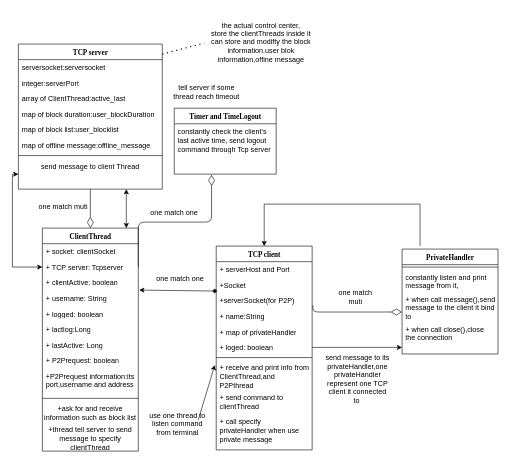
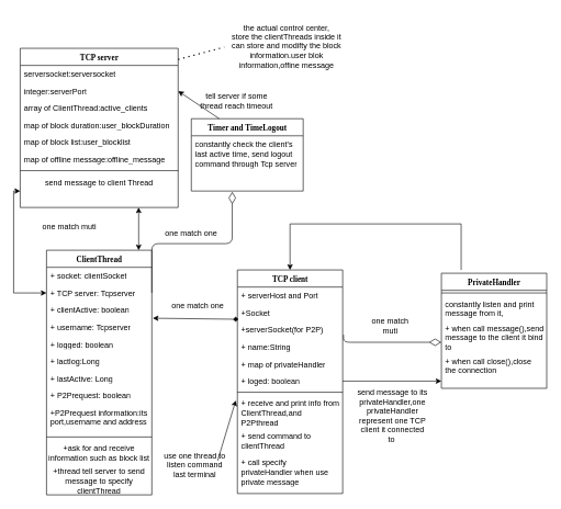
- <mxCell id="61" value="tell server if some thread reach timeout" style="text;html=1;strokeColor=none;fillColor=none;align=center;verticalAlign=middle;whiteSpace=wrap;rounded=0;" vertex="1" parent="1"><mxGeometry x="279" y="138" width="130" height="30" as="geometry" /></mxCell>
+ <mxCell id="61" value="tell server if some thread reach timeout" style="text;html=1;strokeColor=none;fillColor=none;align=center;verticalAlign=middle;whiteSpace=wrap;rounded=0;" vertex="1" parent="1"><mxGeometry x="294" y="138" width="130" height="30" as="geometry" /></mxCell>
+ <mxCell id="55" value="" style="endArrow=classic;html=1;rounded=0;exitX=0.25;exitY=0;exitDx=0;exitDy=0;entryX=1;entryY=0.5;entryDx=0;entryDy=0;" parent="1" source="52" target="4" edge="1"><mxGeometry width="50" height="50" relative="1" as="geometry"><mxPoint x="260" y="300" as="sourcePoint" /><mxPoint x="280" y="130" as="targetPoint" /></mxGeometry></mxCell>
- <mxCell id="5" value="&lt;span&gt;array of ClientThread:active_last&lt;/span&gt;" style="text;html=1;strokeColor=none;fillColor=none;align=left;verticalAlign=top;spacingLeft=4;spacingRight=4;whiteSpace=wrap;overflow=hidden;rotatable=0;points=[[0,0.5],[1,0.5]];portConstraint=eastwest;" parent="2" vertex="1"><mxGeometry y="78" width="240" height="26" as="geometry" /></mxCell>
+ <mxCell id="5" value="&lt;span&gt;array of ClientThread:active_clients&lt;/span&gt;" style="text;html=1;strokeColor=none;fillColor=none;align=left;verticalAlign=top;spacingLeft=4;spacingRight=4;whiteSpace=wrap;overflow=hidden;rotatable=0;points=[[0,0.5],[1,0.5]];portConstraint=eastwest;" parent="2" vertex="1"><mxGeometry y="78" width="240" height="26" as="geometry" /></mxCell>
- <mxCell id="23" style="edgeStyle=elbowEdgeStyle;html=1;labelBackgroundColor=none;startFill=0;startSize=8;endArrow=diamondThin;endFill=0;endSize=16;fontFamily=Verdana;fontSize=12;elbow=vertical;" parent="1" source="2" target="26" edge="1"><mxGeometry relative="1" as="geometry"><mxPoint x="190" y="249.882" as="sourcePoint" /><mxPoint x="360" y="194" as="targetPoint" /><Array as="points"><mxPoint x="130" y="430" /><mxPoint x="130" y="390" /></Array></mxGeometry></mxCell>
- <mxCell id="30" value="+ username: String" style="text;html=1;strokeColor=none;fillColor=none;align=left;verticalAlign=top;spacingLeft=4;spacingRight=4;whiteSpace=wrap;overflow=hidden;rotatable=0;points=[[0,0.5],[1,0.5]];portConstraint=eastwest;" parent="26" vertex="1"><mxGeometry y="104" width="160" height="26" as="geometry" /></mxCell>
+ <mxCell id="30" value="+ username: Tcpserver" style="text;html=1;strokeColor=none;fillColor=none;align=left;verticalAlign=top;spacingLeft=4;spacingRight=4;whiteSpace=wrap;overflow=hidden;rotatable=0;points=[[0,0.5],[1,0.5]];portConstraint=eastwest;" parent="26" vertex="1"><mxGeometry y="104" width="160" height="26" as="geometry" /></mxCell>
- <mxCell id="57" value="use one thread to listen command from terminal" style="text;html=1;strokeColor=none;fillColor=none;align=center;verticalAlign=middle;whiteSpace=wrap;rounded=0;" parent="1" vertex="1"><mxGeometry x="242.5" y="662" width="105" height="90" as="geometry" /></mxCell>
+ <mxCell id="57" value="use one thread to listen command last terminal" style="text;html=1;strokeColor=none;fillColor=none;align=center;verticalAlign=middle;whiteSpace=wrap;rounded=0;" parent="1" vertex="1"><mxGeometry x="242.5" y="662" width="105" height="90" as="geometry" /></mxCell>
